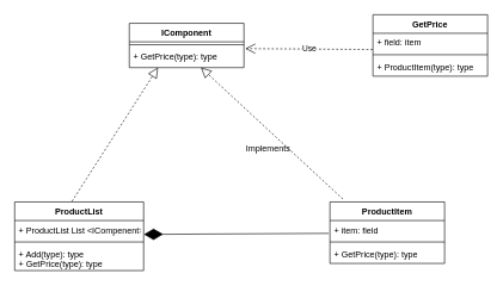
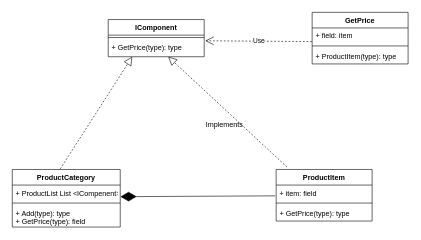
- <mxCell id="6" value="ProductList" style="swimlane;fontStyle=1;align=center;verticalAlign=top;childLayout=stackLayout;horizontal=1;startSize=26;horizontalStack=0;resizeParent=1;resizeParentMax=0;resizeLast=0;collapsible=1;marginBottom=0;" vertex="1" parent="1"><mxGeometry x="20" y="282" width="180" height="96" as="geometry" /></mxCell>
+ <mxCell id="6" value="ProductCategory" style="swimlane;fontStyle=1;align=center;verticalAlign=top;childLayout=stackLayout;horizontal=1;startSize=26;horizontalStack=0;resizeParent=1;resizeParentMax=0;resizeLast=0;collapsible=1;marginBottom=0;" vertex="1" parent="1"><mxGeometry x="20" y="282" width="180" height="96" as="geometry" /></mxCell>
- <mxCell id="9" value="+ Add(type): type&#10;+ GetPrice(type): type" style="text;strokeColor=none;fillColor=none;align=left;verticalAlign=top;spacingLeft=4;spacingRight=4;overflow=hidden;rotatable=0;points=[[0,0.5],[1,0.5]];portConstraint=eastwest;" vertex="1" parent="6"><mxGeometry y="60" width="180" height="36" as="geometry" /></mxCell>
+ <mxCell id="9" value="+ Add(type): type&#10;+ GetPrice(type): field" style="text;strokeColor=none;fillColor=none;align=left;verticalAlign=top;spacingLeft=4;spacingRight=4;overflow=hidden;rotatable=0;points=[[0,0.5],[1,0.5]];portConstraint=eastwest;" vertex="1" parent="6"><mxGeometry y="60" width="180" height="36" as="geometry" /></mxCell>
